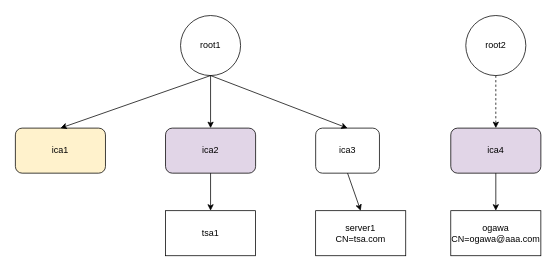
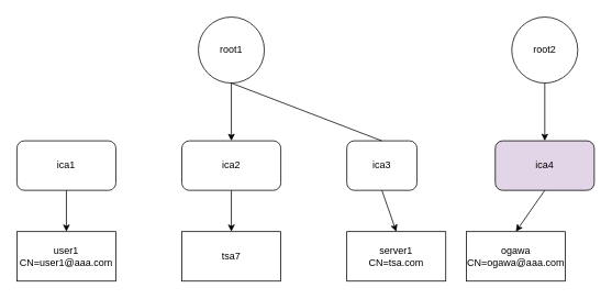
- <mxCell id="18" value="" style="endArrow=classic;html=1;rounded=0;exitX=0.5;exitY=1;exitDx=0;exitDy=0;entryX=0.5;entryY=0;entryDx=0;entryDy=0;dashed=1;" edge="1" parent="1" source="15" target="16"><mxGeometry width="50" height="50" relative="1" as="geometry"><mxPoint x="660" y="110" as="sourcePoint" /><mxPoint x="700" y="220" as="targetPoint" /></mxGeometry></mxCell>
+ <mxCell id="18" value="" style="endArrow=classic;html=1;rounded=0;exitX=0.5;exitY=1;exitDx=0;exitDy=0;entryX=0.5;entryY=0;entryDx=0;entryDy=0;" edge="1" parent="1" source="15" target="16"><mxGeometry width="50" height="50" relative="1" as="geometry"><mxPoint x="660" y="110" as="sourcePoint" /><mxPoint x="700" y="220" as="targetPoint" /></mxGeometry></mxCell>
- <mxCell id="9" value="" style="endArrow=classic;html=1;rounded=0;exitX=0.5;exitY=1;exitDx=0;exitDy=0;entryX=0.5;entryY=0;entryDx=0;entryDy=0;" parent="1" source="2" target="3" edge="1"><mxGeometry width="50" height="50" relative="1" as="geometry"><mxPoint x="270" y="270" as="sourcePoint" /><mxPoint x="320" y="220" as="targetPoint" /></mxGeometry></mxCell>
- <mxCell id="11" value="" style="endArrow=classic;html=1;rounded=0;exitX=0.5;exitY=1;exitDx=0;exitDy=0;entryX=0.5;entryY=0;entryDx=0;entryDy=0;" parent="1" source="2" target="5" edge="1"><mxGeometry width="50" height="50" relative="1" as="geometry"><mxPoint x="270" y="270" as="sourcePoint" /><mxPoint x="320" y="220" as="targetPoint" /></mxGeometry></mxCell>
+ <mxCell id="11" value="" style="endArrow=none;html=1;rounded=0;exitX=0.5;exitY=1;exitDx=0;exitDy=0;entryX=0.5;entryY=0;entryDx=0;entryDy=0;" parent="1" source="2" target="5" edge="1"><mxGeometry width="50" height="50" relative="1" as="geometry"><mxPoint x="270" y="270" as="sourcePoint" /><mxPoint x="320" y="220" as="targetPoint" /></mxGeometry></mxCell>
- <mxCell id="3" value="ica1" style="rounded=1;whiteSpace=wrap;html=1;fillColor=#fff2cc;" parent="1" vertex="1"><mxGeometry x="20" y="170" width="120" height="60" as="geometry" /></mxCell>
+ <mxCell id="3" value="ica1" style="rounded=1;whiteSpace=wrap;html=1;" parent="1" vertex="1"><mxGeometry x="20" y="170" width="120" height="60" as="geometry" /></mxCell>
- <mxCell id="4" value="ica2" style="rounded=1;whiteSpace=wrap;html=1;fillColor=#e1d5e7;" parent="1" vertex="1"><mxGeometry x="220" y="170" width="120" height="60" as="geometry" /></mxCell>
+ <mxCell id="4" value="ica2" style="rounded=1;whiteSpace=wrap;html=1;" parent="1" vertex="1"><mxGeometry x="220" y="170" width="120" height="60" as="geometry" /></mxCell>
+ <mxCell id="12" value="" style="endArrow=classic;html=1;rounded=0;exitX=0.5;exitY=1;exitDx=0;exitDy=0;entryX=0.5;entryY=0;entryDx=0;entryDy=0;" parent="1" source="3" target="6" edge="1"><mxGeometry width="50" height="50" relative="1" as="geometry"><mxPoint x="270" y="270" as="sourcePoint" /><mxPoint x="170" y="270" as="targetPoint" /></mxGeometry></mxCell>
+ <mxCell id="6" value="user1&lt;br&gt;CN=user1@aaa.com" style="rounded=0;whiteSpace=wrap;html=1;" parent="1" vertex="1"><mxGeometry x="20" y="280" width="120" height="60" as="geometry" /></mxCell>
- <mxCell id="7" value="tsa1" style="rounded=0;whiteSpace=wrap;html=1;" parent="1" vertex="1"><mxGeometry x="220" y="280" width="120" height="60" as="geometry" /></mxCell>
+ <mxCell id="7" value="tsa7" style="rounded=0;whiteSpace=wrap;html=1;" parent="1" vertex="1"><mxGeometry x="220" y="280" width="120" height="60" as="geometry" /></mxCell>
- <mxCell id="17" value="ogawa&lt;br&gt;CN=ogawa@aaa.com" style="rounded=0;whiteSpace=wrap;html=1;" vertex="1" parent="1"><mxGeometry x="600" y="280" width="120" height="60" as="geometry" /></mxCell>
+ <mxCell id="17" value="ogawa&lt;br&gt;CN=ogawa@aaa.com" style="rounded=0;whiteSpace=wrap;html=1;" vertex="1" parent="1"><mxGeometry x="565" y="280" width="120" height="60" as="geometry" /></mxCell>
